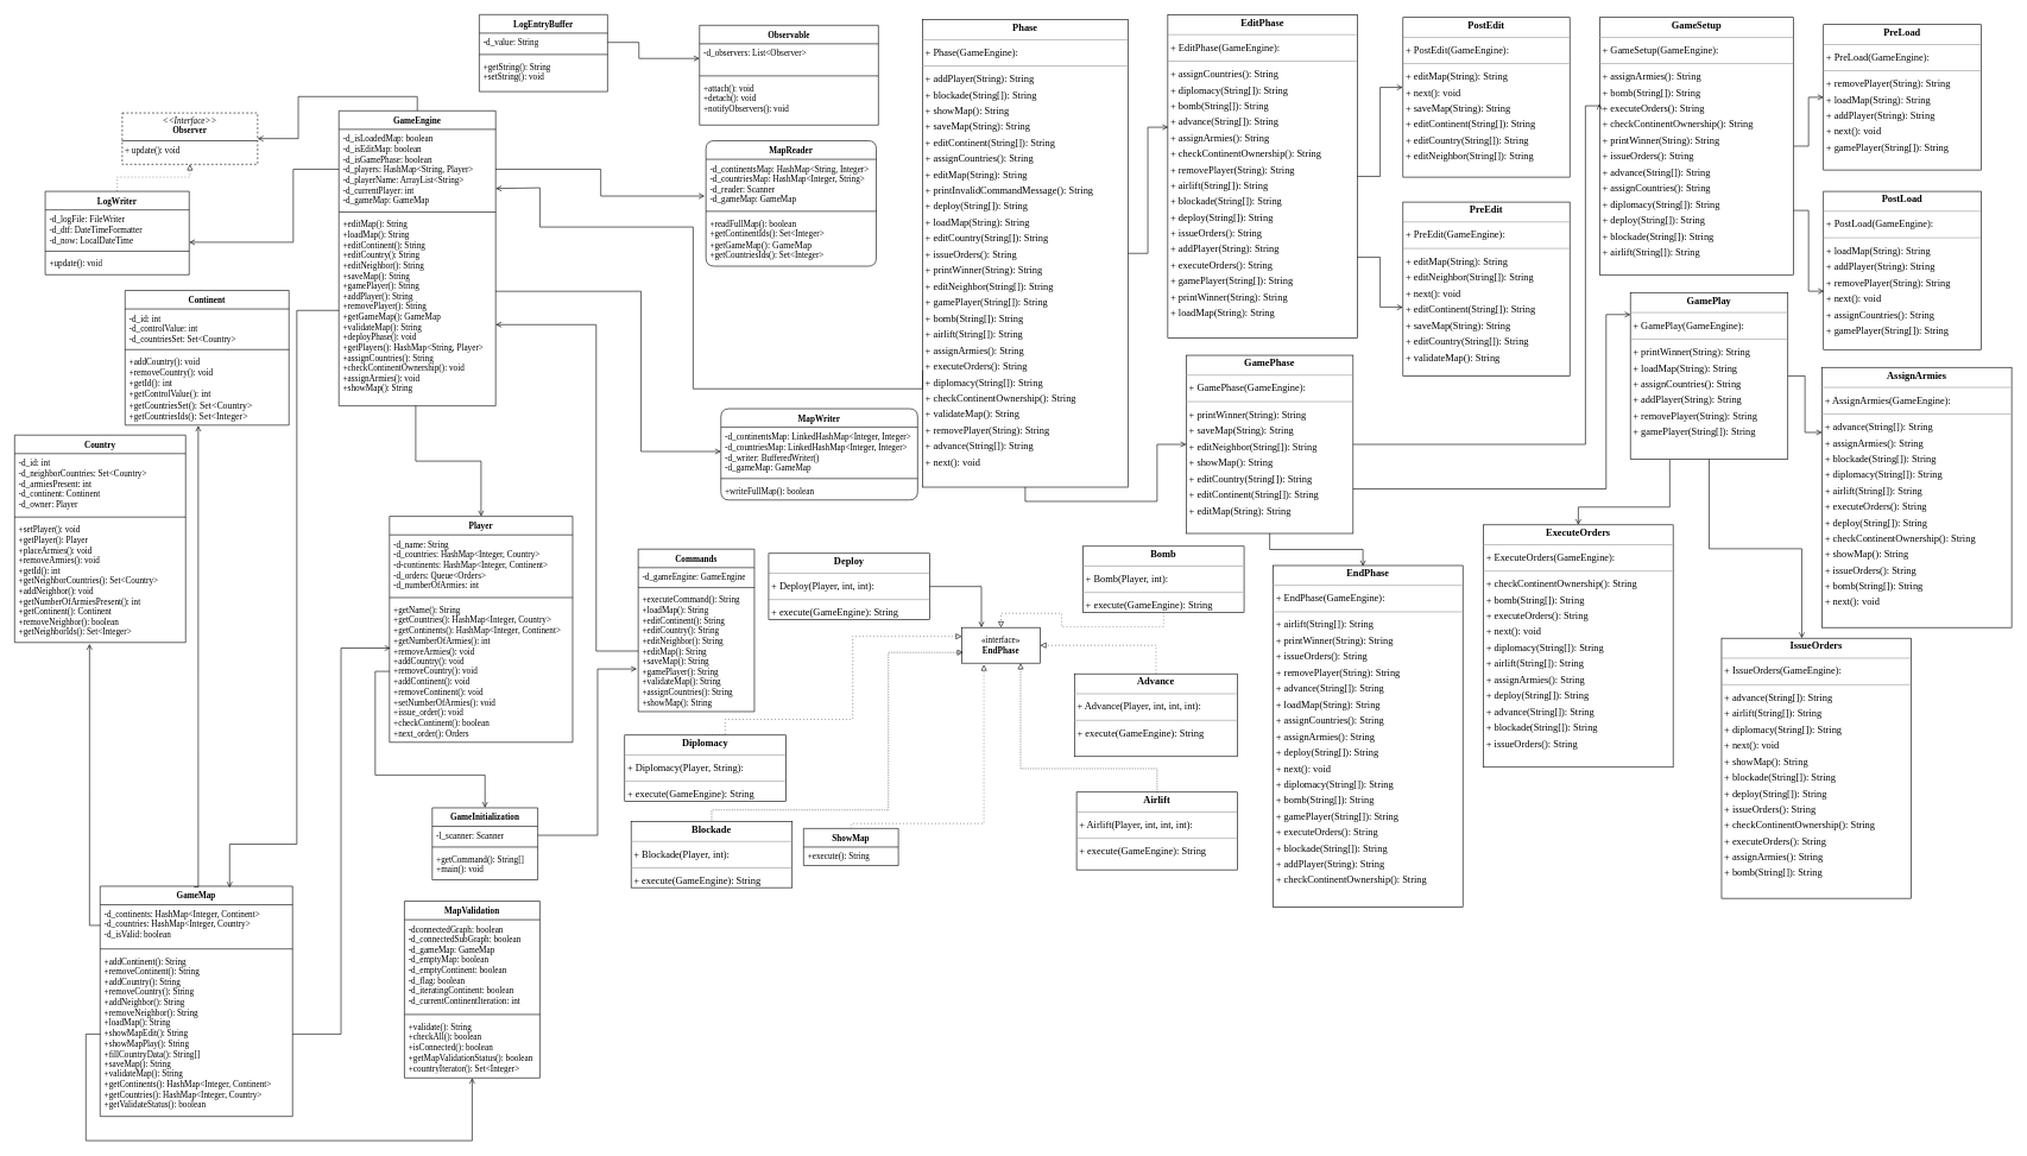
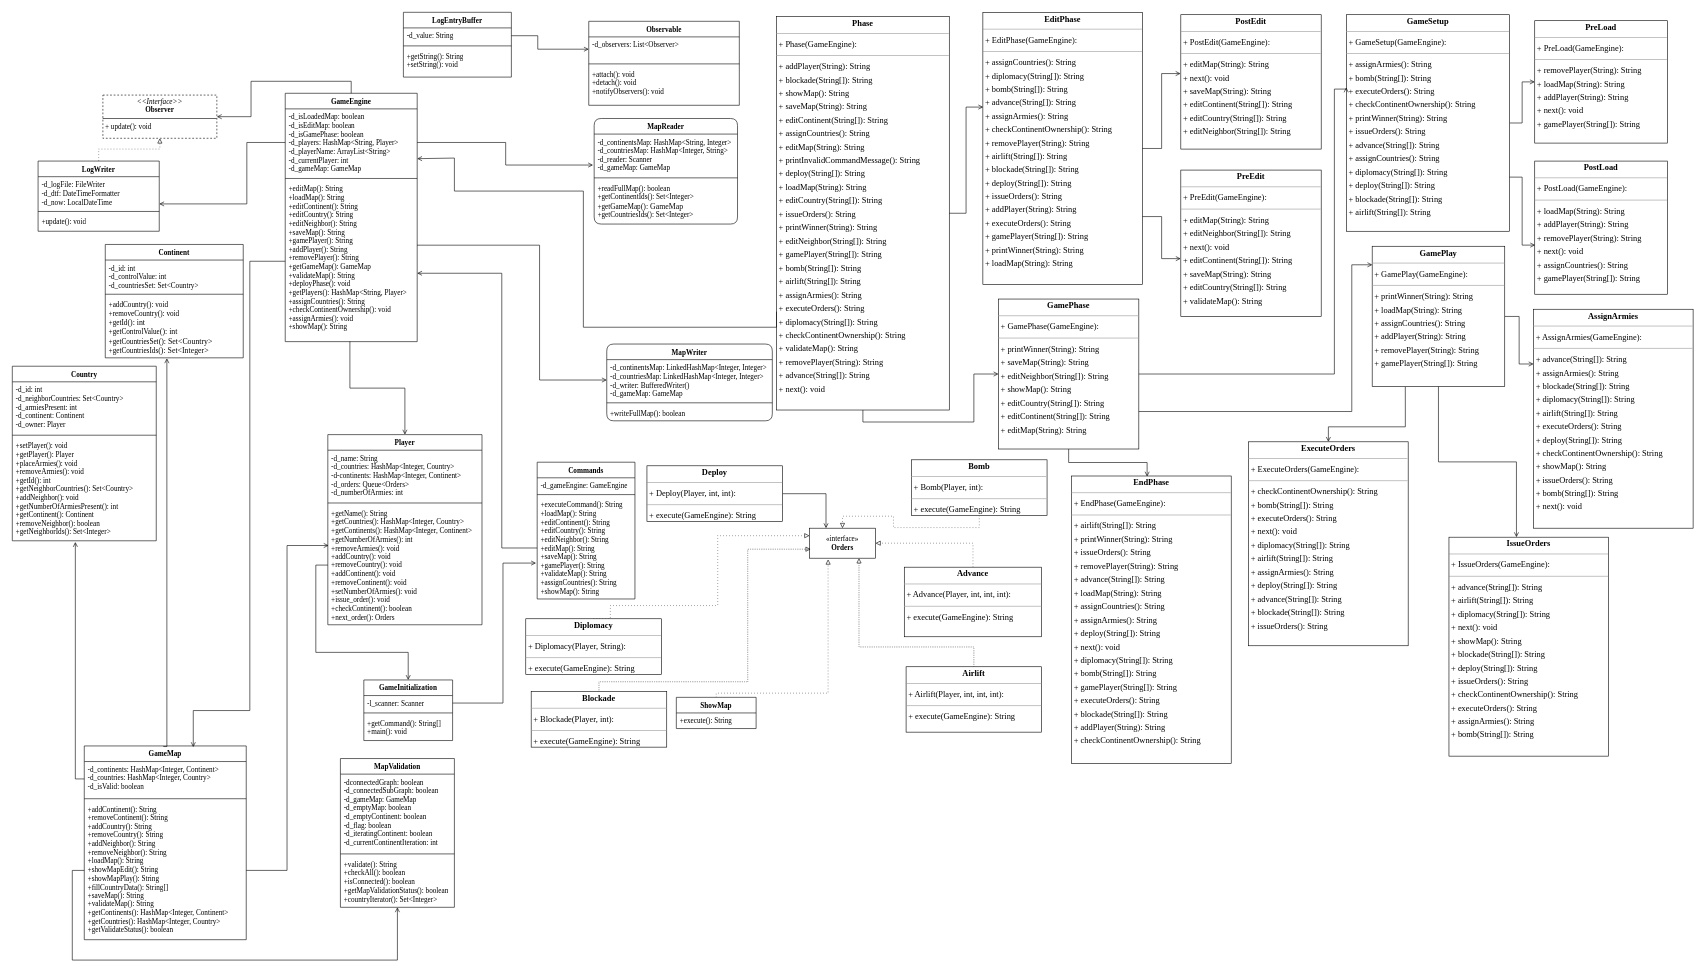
- <mxCell id="30" value="&lt;font&gt;«interface»&lt;br&gt;&lt;b&gt;EndPhase&lt;/b&gt;&lt;/font&gt;" style="html=1;whiteSpace=wrap;rounded=0;swimlaneLine=1;fontFamily=Times New Roman;" parent="1" vertex="1"><mxGeometry x="1349" y="880" width="110" height="50" as="geometry" /></mxCell>
+ <mxCell id="30" value="&lt;font&gt;«interface»&lt;br&gt;&lt;b&gt;Orders&lt;/b&gt;&lt;/font&gt;" style="html=1;whiteSpace=wrap;rounded=0;swimlaneLine=1;fontFamily=Times New Roman;" parent="1" vertex="1"><mxGeometry x="1349" y="880" width="110" height="50" as="geometry" /></mxCell>
